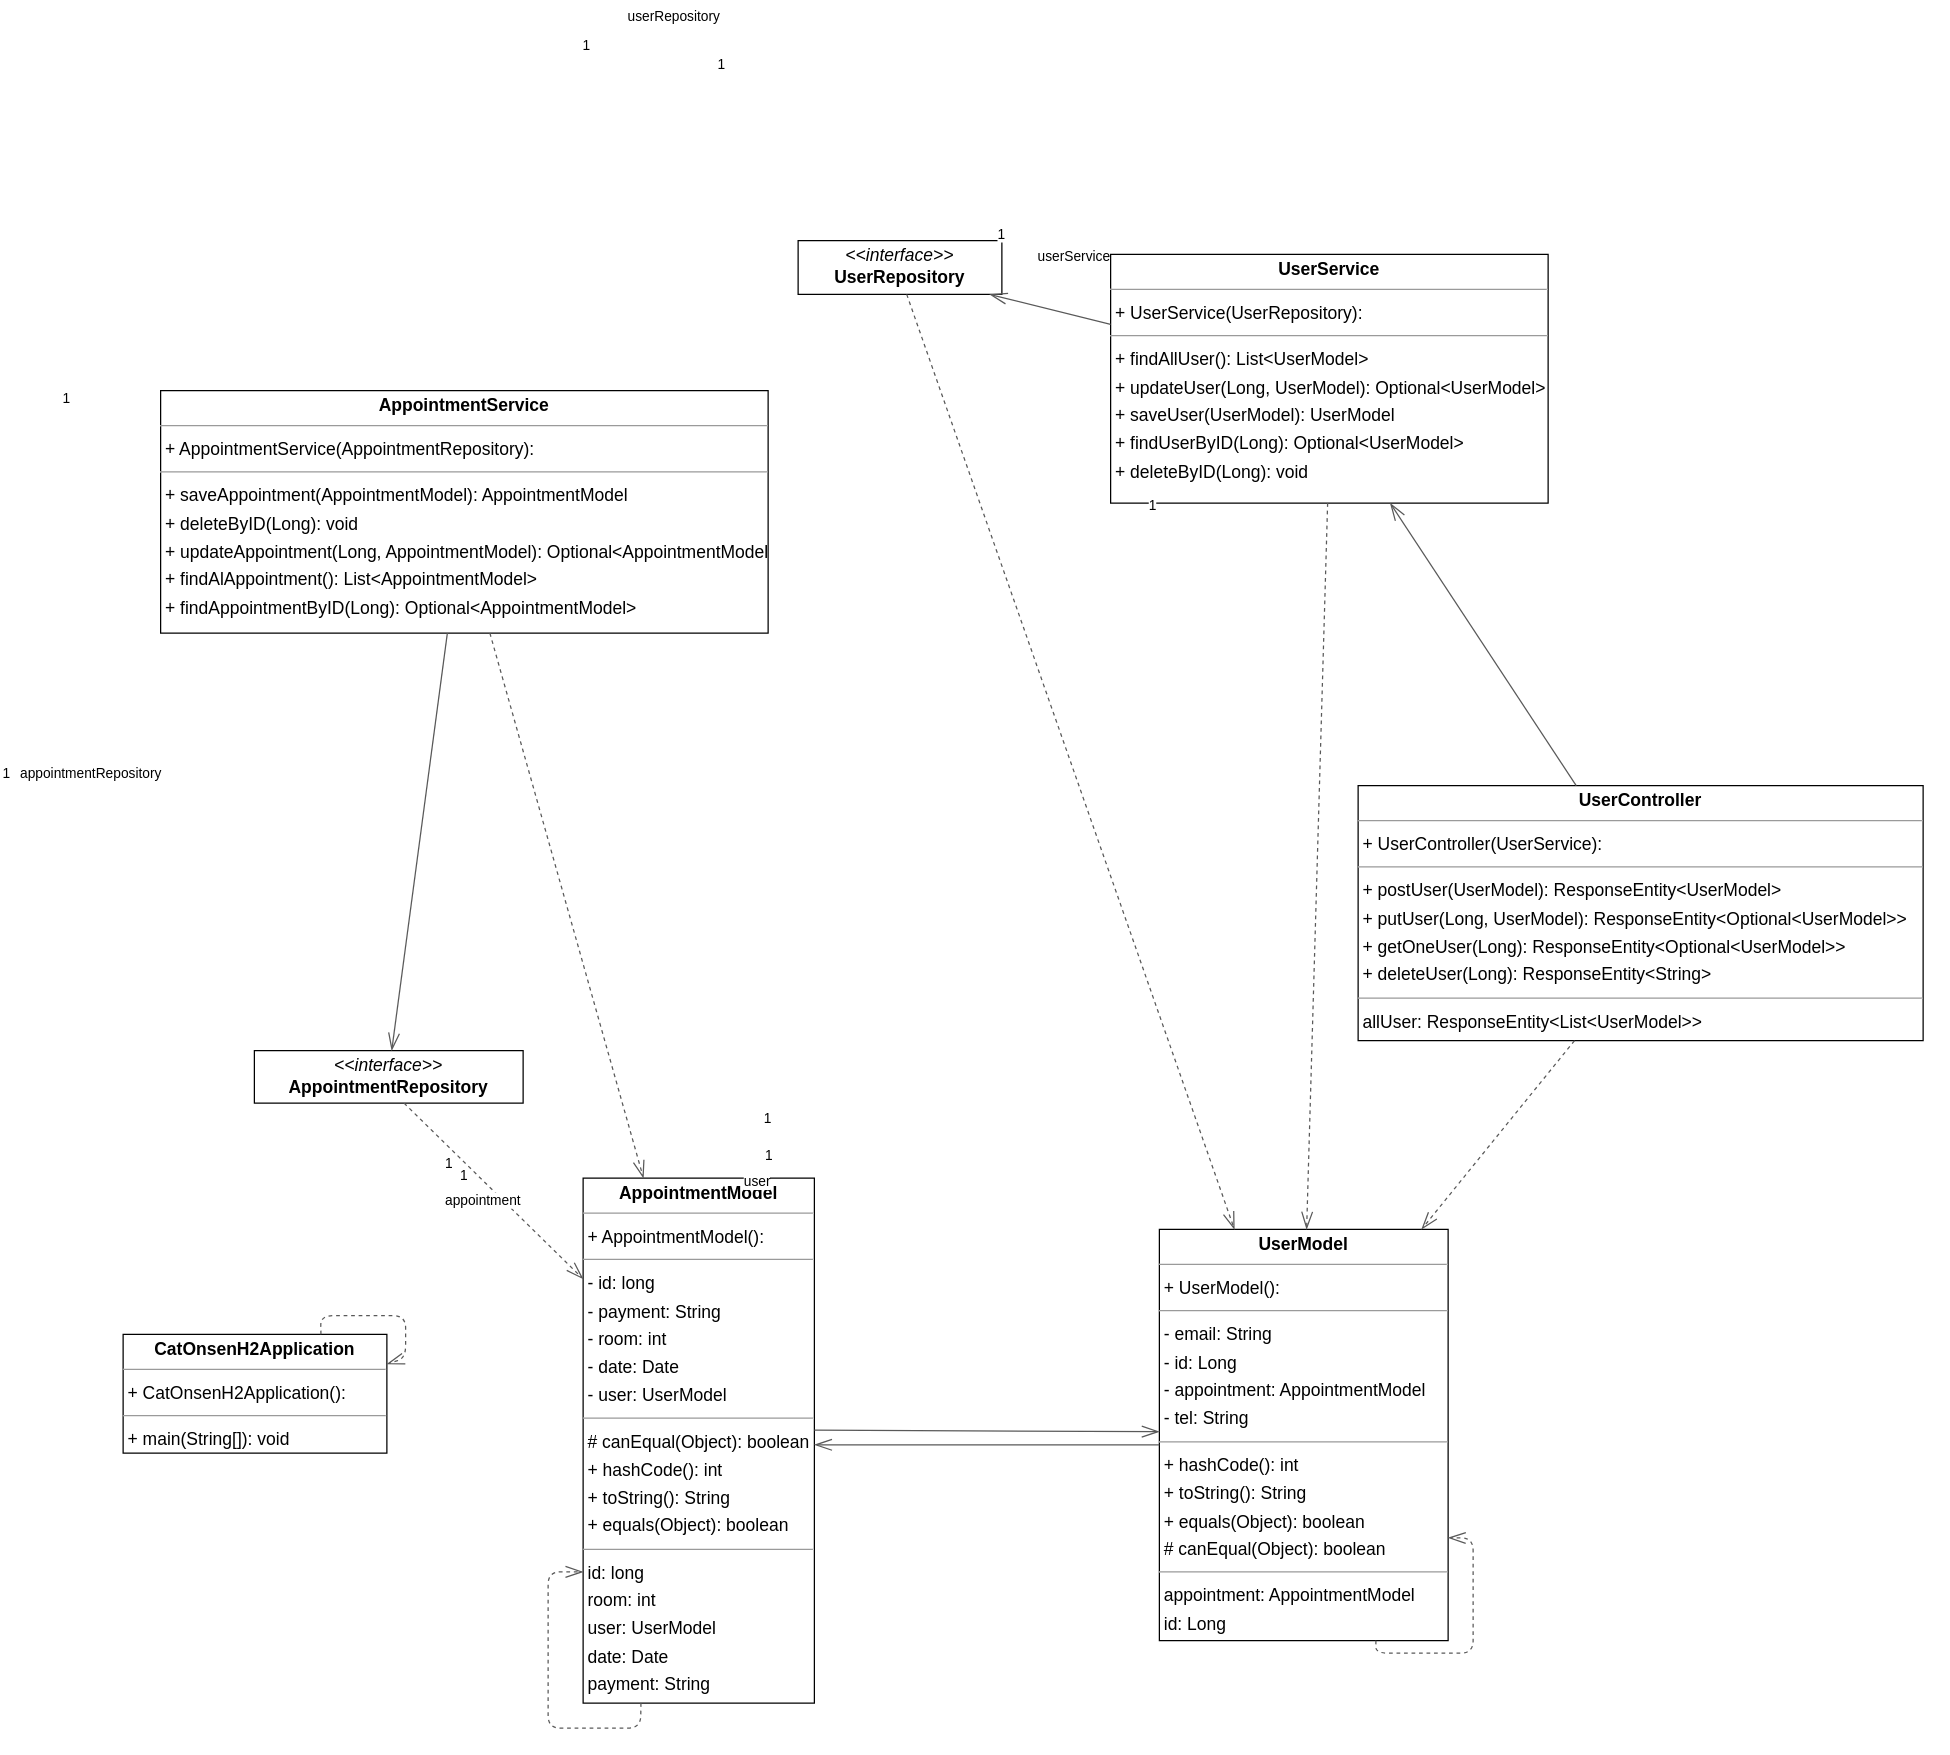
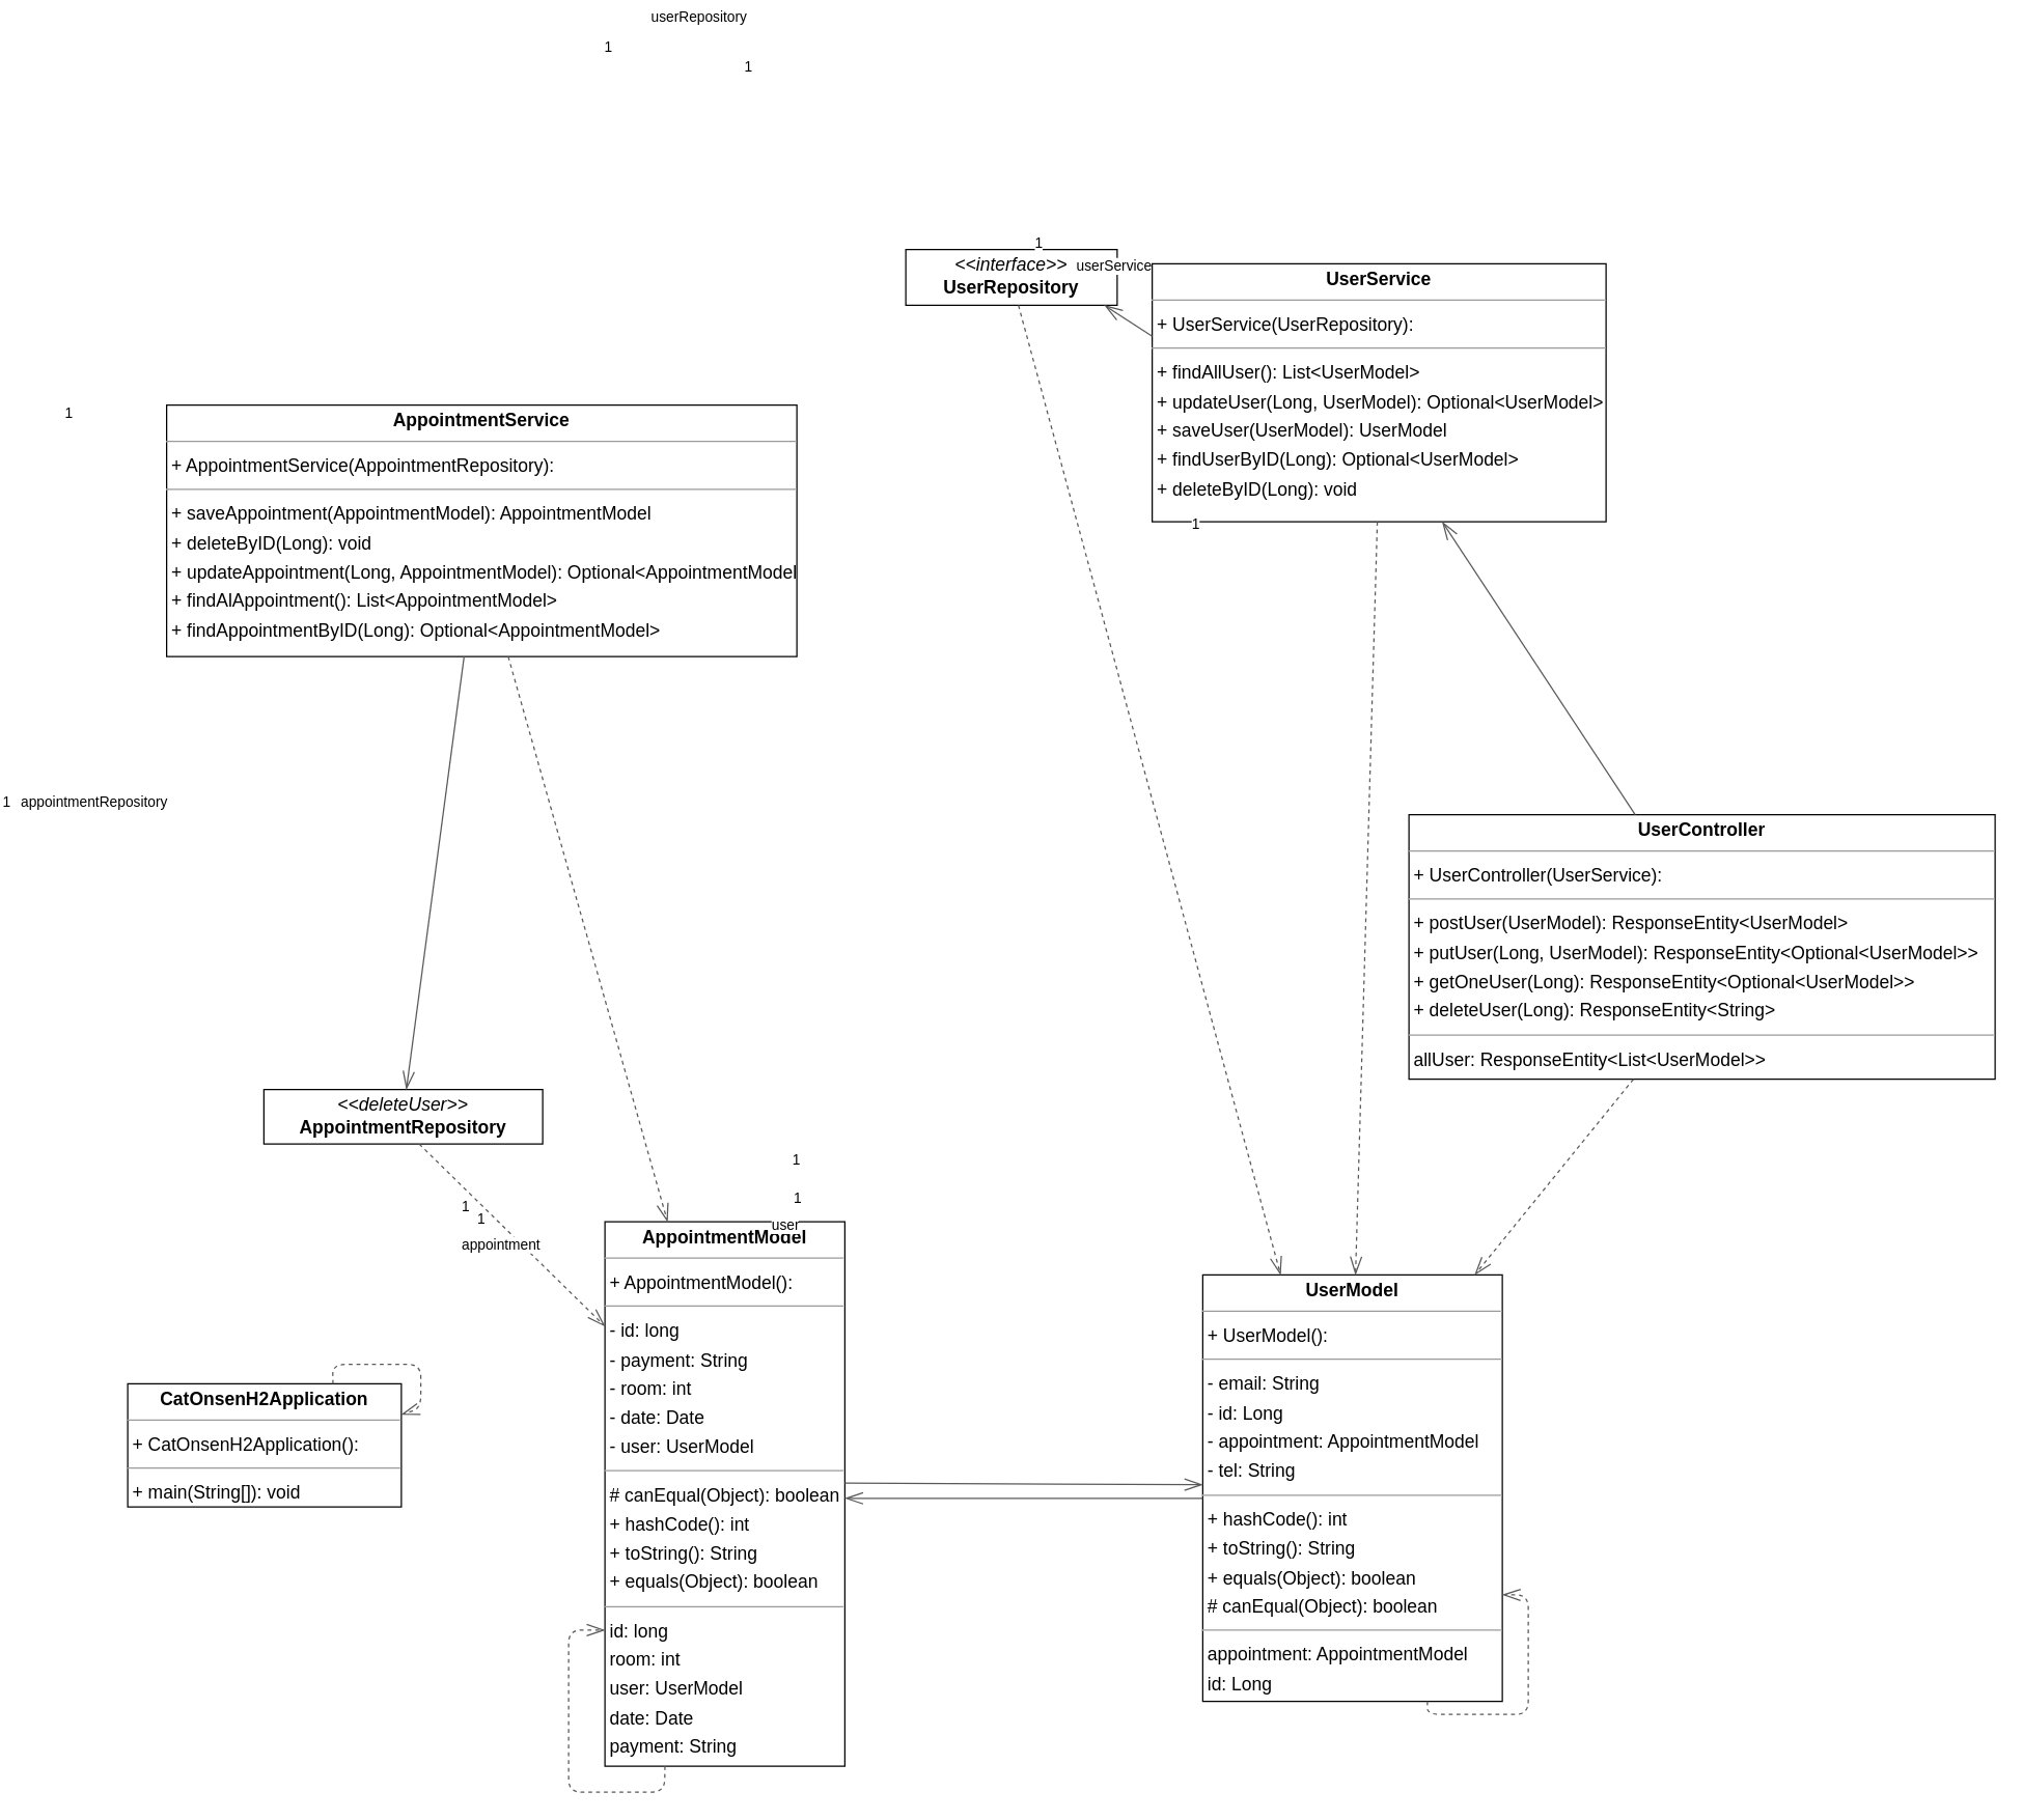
- <mxCell id="8" value="&lt;p style=&quot;margin:0px;margin-top:4px;text-align:center;&quot;&gt;&lt;i&gt;&amp;lt;&amp;lt;interface&amp;gt;&amp;gt;&lt;/i&gt;&lt;br/&gt;&lt;b&gt;UserRepository&lt;/b&gt;&lt;/p&gt;&lt;hr size=&quot;1&quot;/&gt;" style="verticalAlign=top;align=left;overflow=fill;fontSize=14;fontFamily=Helvetica;html=1;rounded=0;shadow=0;comic=0;labelBackgroundColor=none;strokeWidth=1;" parent="1" vertex="1"><mxGeometry x="560" y="20" width="163" height="43" as="geometry" /></mxCell>
+ <mxCell id="8" value="&lt;p style=&quot;margin:0px;margin-top:4px;text-align:center;&quot;&gt;&lt;i&gt;&amp;lt;&amp;lt;interface&amp;gt;&amp;gt;&lt;/i&gt;&lt;br/&gt;&lt;b&gt;UserRepository&lt;/b&gt;&lt;/p&gt;&lt;hr size=&quot;1&quot;/&gt;" style="verticalAlign=top;align=left;overflow=fill;fontSize=14;fontFamily=Helvetica;html=1;rounded=0;shadow=0;comic=0;labelBackgroundColor=none;strokeWidth=1;" parent="1" vertex="1"><mxGeometry x="620" y="20" width="163" height="43" as="geometry" /></mxCell>
- <mxCell id="3" value="&lt;p style=&quot;margin:0px;margin-top:4px;text-align:center;&quot;&gt;&lt;i&gt;&amp;lt;&amp;lt;interface&amp;gt;&amp;gt;&lt;/i&gt;&lt;br/&gt;&lt;b&gt;AppointmentRepository&lt;/b&gt;&lt;/p&gt;&lt;hr size=&quot;1&quot;/&gt;" style="verticalAlign=top;align=left;overflow=fill;fontSize=14;fontFamily=Helvetica;html=1;rounded=0;shadow=0;comic=0;labelBackgroundColor=none;strokeWidth=1;" parent="1" vertex="1"><mxGeometry x="125" y="668" width="215" height="42" as="geometry" /></mxCell>
+ <mxCell id="3" value="&lt;p style=&quot;margin:0px;margin-top:4px;text-align:center;&quot;&gt;&lt;i&gt;&amp;lt;&amp;lt;deleteUser&amp;gt;&amp;gt;&lt;/i&gt;&lt;br/&gt;&lt;b&gt;AppointmentRepository&lt;/b&gt;&lt;/p&gt;&lt;hr size=&quot;1&quot;/&gt;" style="verticalAlign=top;align=left;overflow=fill;fontSize=14;fontFamily=Helvetica;html=1;rounded=0;shadow=0;comic=0;labelBackgroundColor=none;strokeWidth=1;" parent="1" vertex="1"><mxGeometry x="125" y="668" width="215" height="42" as="geometry" /></mxCell>
